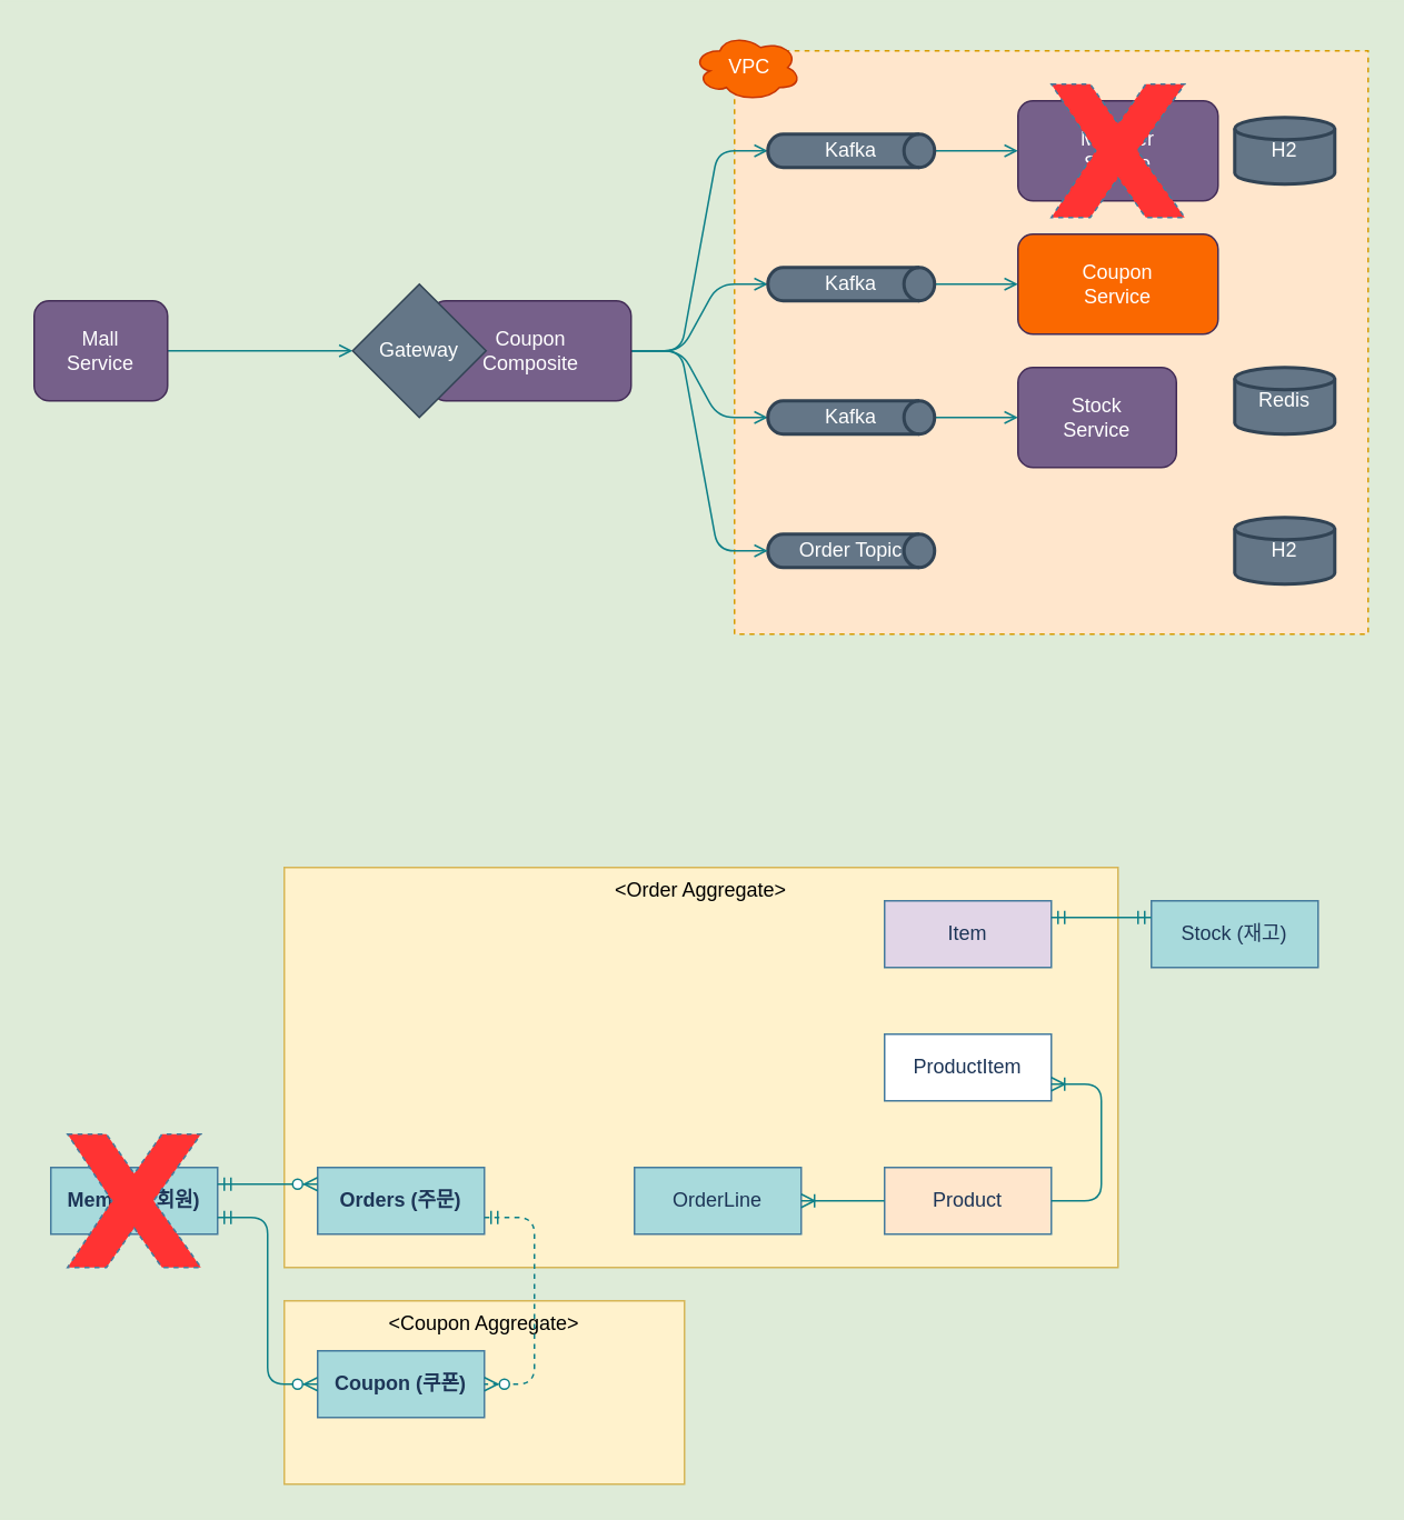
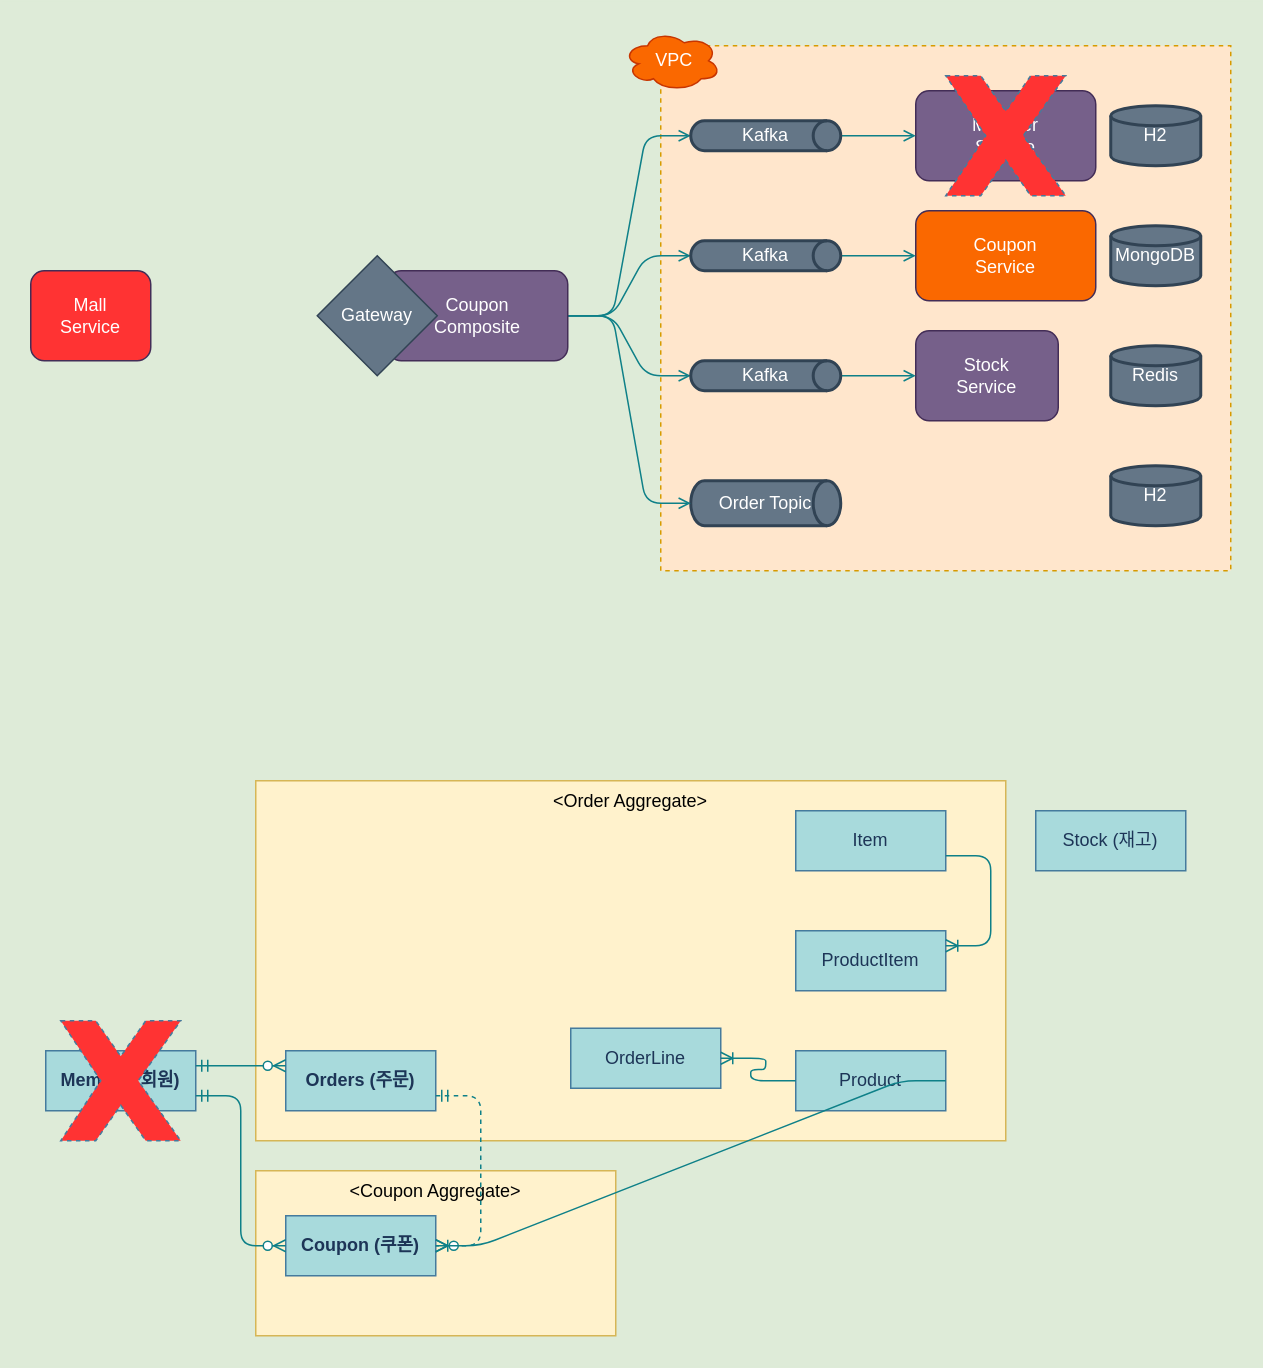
+ <mxCell id="19" value="MongoDB" style="strokeWidth=2;html=1;shape=mxgraph.flowchart.database;whiteSpace=wrap;startSize=30;fillColor=#647687;fontSize=12;fontColor=#ffffff;strokeColor=#314354;" parent="1" vertex="1"><mxGeometry x="740" y="150" width="60" height="40" as="geometry" /></mxCell>
- <mxCell id="16" value="Mall&lt;br&gt;Service" style="rounded=1;whiteSpace=wrap;html=1;startSize=30;strokeColor=#432D57;fillColor=#76608a;fontSize=12;fontColor=#ffffff;" parent="1" vertex="1"><mxGeometry x="20" y="180" width="80" height="60" as="geometry" /></mxCell>
+ <mxCell id="16" value="Mall&lt;br&gt;Service" style="rounded=1;whiteSpace=wrap;html=1;startSize=30;strokeColor=#432D57;fillColor=#ff3333;fontSize=12;fontColor=#ffffff;" parent="1" vertex="1"><mxGeometry x="20" y="180" width="80" height="60" as="geometry" /></mxCell>
- <mxCell id="15" style="edgeStyle=entityRelationEdgeStyle;orthogonalLoop=1;jettySize=auto;html=1;exitX=1;exitY=0.5;exitDx=0;exitDy=0;entryX=0;entryY=0.5;entryDx=0;entryDy=0;endArrow=open;strokeColor=#0e8088;fillColor=#b0e3e6;fontSize=12;endFill=0;" parent="1" source="16" target="35" edge="1"><mxGeometry relative="1" as="geometry" /></mxCell>
- <mxCell id="17" value="Redis" style="strokeWidth=2;html=1;shape=mxgraph.flowchart.database;whiteSpace=wrap;startSize=30;fillColor=#647687;fontSize=12;fontColor=#ffffff;strokeColor=#314354;" parent="1" vertex="1"><mxGeometry x="740" y="220" width="60" height="40" as="geometry" /></mxCell>
+ <mxCell id="17" value="Redis" style="strokeWidth=2;html=1;shape=mxgraph.flowchart.database;whiteSpace=wrap;startSize=30;fillColor=#647687;fontSize=12;fontColor=#ffffff;strokeColor=#314354;" parent="1" vertex="1"><mxGeometry x="740" y="230" width="60" height="40" as="geometry" /></mxCell>
- <mxCell id="14" value="Order Topic" style="strokeWidth=2;html=1;shape=mxgraph.flowchart.direct_data;whiteSpace=wrap;startSize=30;fillColor=#647687;fontSize=12;strokeColor=#314354;fontColor=#ffffff;" parent="1" vertex="1"><mxGeometry x="460" y="320" width="100" height="20" as="geometry" /></mxCell>
+ <mxCell id="14" value="Order Topic" style="strokeWidth=2;html=1;shape=mxgraph.flowchart.direct_data;whiteSpace=wrap;startSize=30;fillColor=#647687;fontSize=12;strokeColor=#314354;fontColor=#ffffff;" parent="1" vertex="1"><mxGeometry x="460" y="320" width="100" height="30" as="geometry" /></mxCell>
- <mxCell id="29" value="" style="edgeStyle=entityRelationEdgeStyle;fontSize=12;html=1;endArrow=ERmandOne;startArrow=ERmandOne;strokeColor=#0e8088;fillColor=#b0e3e6;exitX=1;exitY=0.25;exitDx=0;exitDy=0;entryX=0;entryY=0.25;entryDx=0;entryDy=0;" parent="1" source="24" target="28" edge="1"><mxGeometry width="100" height="100" relative="1" as="geometry"><mxPoint x="660" y="610" as="sourcePoint" /><mxPoint x="760" y="510" as="targetPoint" /></mxGeometry></mxCell>
- <mxCell id="24" value="Item" style="whiteSpace=wrap;html=1;align=center;startSize=30;strokeColor=#457B9D;fillColor=#e1d5e7;fontSize=12;fontColor=#1D3557;direction=east;" parent="1" vertex="1"><mxGeometry x="530" y="540" width="100" height="40" as="geometry" /></mxCell>
+ <mxCell id="24" value="Item" style="whiteSpace=wrap;html=1;align=center;startSize=30;strokeColor=#457B9D;fillColor=#A8DADC;fontSize=12;fontColor=#1D3557;direction=east;" parent="1" vertex="1"><mxGeometry x="530" y="540" width="100" height="40" as="geometry" /></mxCell>
+ <mxCell id="26" value="" style="edgeStyle=entityRelationEdgeStyle;fontSize=12;html=1;endArrow=ERoneToMany;strokeColor=#0e8088;fillColor=#b0e3e6;entryX=1;entryY=0.25;entryDx=0;entryDy=0;exitX=1;exitY=0.75;exitDx=0;exitDy=0;" parent="1" source="24" target="10" edge="1"><mxGeometry width="100" height="100" relative="1" as="geometry"><mxPoint x="600" y="610" as="sourcePoint" /><mxPoint x="600" y="530" as="targetPoint" /></mxGeometry></mxCell>
- <mxCell id="10" value="ProductItem" style="whiteSpace=wrap;html=1;align=center;startSize=30;strokeColor=#457B9D;fillColor=#ffffff;fontColor=#1D3557;" parent="1" vertex="1"><mxGeometry x="530" y="620" width="100" height="40" as="geometry" /></mxCell>
+ <mxCell id="10" value="ProductItem" style="whiteSpace=wrap;html=1;align=center;startSize=30;strokeColor=#457B9D;fillColor=#A8DADC;fontColor=#1D3557;" parent="1" vertex="1"><mxGeometry x="530" y="620" width="100" height="40" as="geometry" /></mxCell>
- <mxCell id="25" value="" style="edgeStyle=entityRelationEdgeStyle;fontSize=12;html=1;endArrow=ERoneToMany;strokeColor=#0e8088;fillColor=#b0e3e6;entryX=1;entryY=0.75;entryDx=0;entryDy=0;exitX=1;exitY=0.5;exitDx=0;exitDy=0;" parent="1" source="9" target="10" edge="1"><mxGeometry width="100" height="100" relative="1" as="geometry"><mxPoint x="670" y="900" as="sourcePoint" /><mxPoint x="770" y="800" as="targetPoint" /></mxGeometry></mxCell>
+ <mxCell id="25" value="" style="edgeStyle=entityRelationEdgeStyle;fontSize=12;html=1;endArrow=ERoneToMany;strokeColor=#0e8088;fillColor=#b0e3e6;exitX=1;exitY=0.5;exitDx=0;exitDy=0;" parent="1" source="9" target="6" edge="1"><mxGeometry width="100" height="100" relative="1" as="geometry"><mxPoint x="670" y="900" as="sourcePoint" /><mxPoint x="770" y="800" as="targetPoint" /></mxGeometry></mxCell>
- <mxCell id="8" value="OrderLine" style="whiteSpace=wrap;html=1;align=center;startSize=30;strokeColor=#457B9D;fillColor=#A8DADC;fontColor=#1D3557;" parent="1" vertex="1"><mxGeometry x="380" y="700" width="100" height="40" as="geometry" /></mxCell>
+ <mxCell id="8" value="OrderLine" style="whiteSpace=wrap;html=1;align=center;startSize=30;strokeColor=#457B9D;fillColor=#A8DADC;fontColor=#1D3557;" parent="1" vertex="1"><mxGeometry x="380" y="685" width="100" height="40" as="geometry" /></mxCell>
- <mxCell id="9" value="Product" style="whiteSpace=wrap;html=1;align=center;startSize=30;strokeColor=#457B9D;fillColor=#ffe6cc;fontColor=#1D3557;" parent="1" vertex="1"><mxGeometry x="530" y="700" width="100" height="40" as="geometry" /></mxCell>
+ <mxCell id="9" value="Product" style="whiteSpace=wrap;html=1;align=center;startSize=30;strokeColor=#457B9D;fillColor=#A8DADC;fontColor=#1D3557;" parent="1" vertex="1"><mxGeometry x="530" y="700" width="100" height="40" as="geometry" /></mxCell>
